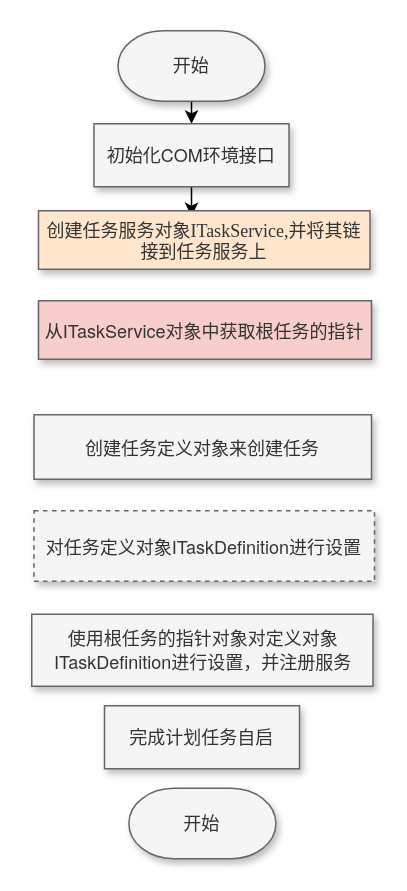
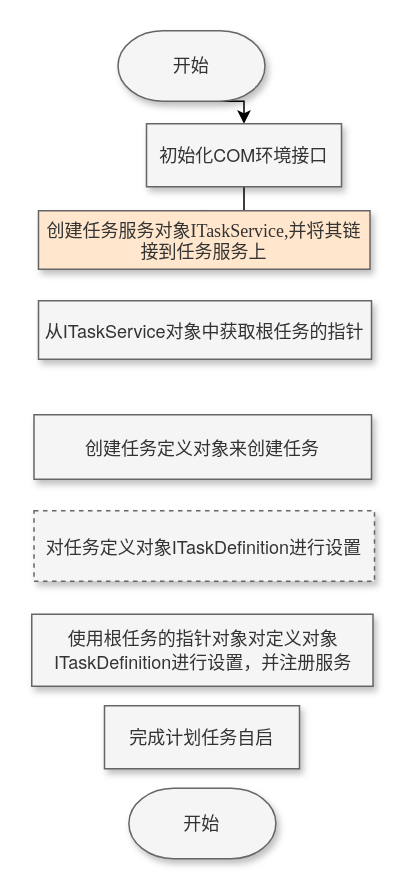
- <mxCell id="5" value="&lt;font face=&quot;pingfang sc, microsoft yahei, helvetica neue, helvetica, arial, sans-serif&quot;&gt;初始化COM环境接口&lt;/font&gt;" style="rounded=0;whiteSpace=wrap;html=1;shadow=1;strokeWidth=1;fillColor=#f5f5f5;fontColor=#333333;strokeColor=#666666;" vertex="1" parent="1"><mxGeometry x="62" y="82" width="130" height="42" as="geometry" /></mxCell>
+ <mxCell id="5" value="&lt;font face=&quot;pingfang sc, microsoft yahei, helvetica neue, helvetica, arial, sans-serif&quot;&gt;初始化COM环境接口&lt;/font&gt;" style="rounded=0;whiteSpace=wrap;html=1;shadow=1;strokeWidth=1;fillColor=#f5f5f5;fontColor=#333333;strokeColor=#666666;" vertex="1" parent="1"><mxGeometry x="97" y="82" width="130" height="42" as="geometry" /></mxCell>
- <mxCell id="7" value="&lt;font face=&quot;pingfang sc, microsoft yahei, helvetica neue, helvetica, arial, sans-serif&quot;&gt;从ITaskService对象中获取根任务的指针&lt;/font&gt;" style="rounded=0;whiteSpace=wrap;html=1;shadow=1;strokeWidth=1;fillColor=#f8cecc;fontColor=#333333;strokeColor=#666666;" vertex="1" parent="1"><mxGeometry x="25" y="200" width="222" height="39" as="geometry" /></mxCell>
+ <mxCell id="7" value="&lt;font face=&quot;pingfang sc, microsoft yahei, helvetica neue, helvetica, arial, sans-serif&quot;&gt;从ITaskService对象中获取根任务的指针&lt;/font&gt;" style="rounded=0;whiteSpace=wrap;html=1;shadow=1;strokeWidth=1;fillColor=#f5f5f5;fontColor=#333333;strokeColor=#666666;" vertex="1" parent="1"><mxGeometry x="25" y="200" width="222" height="39" as="geometry" /></mxCell>
